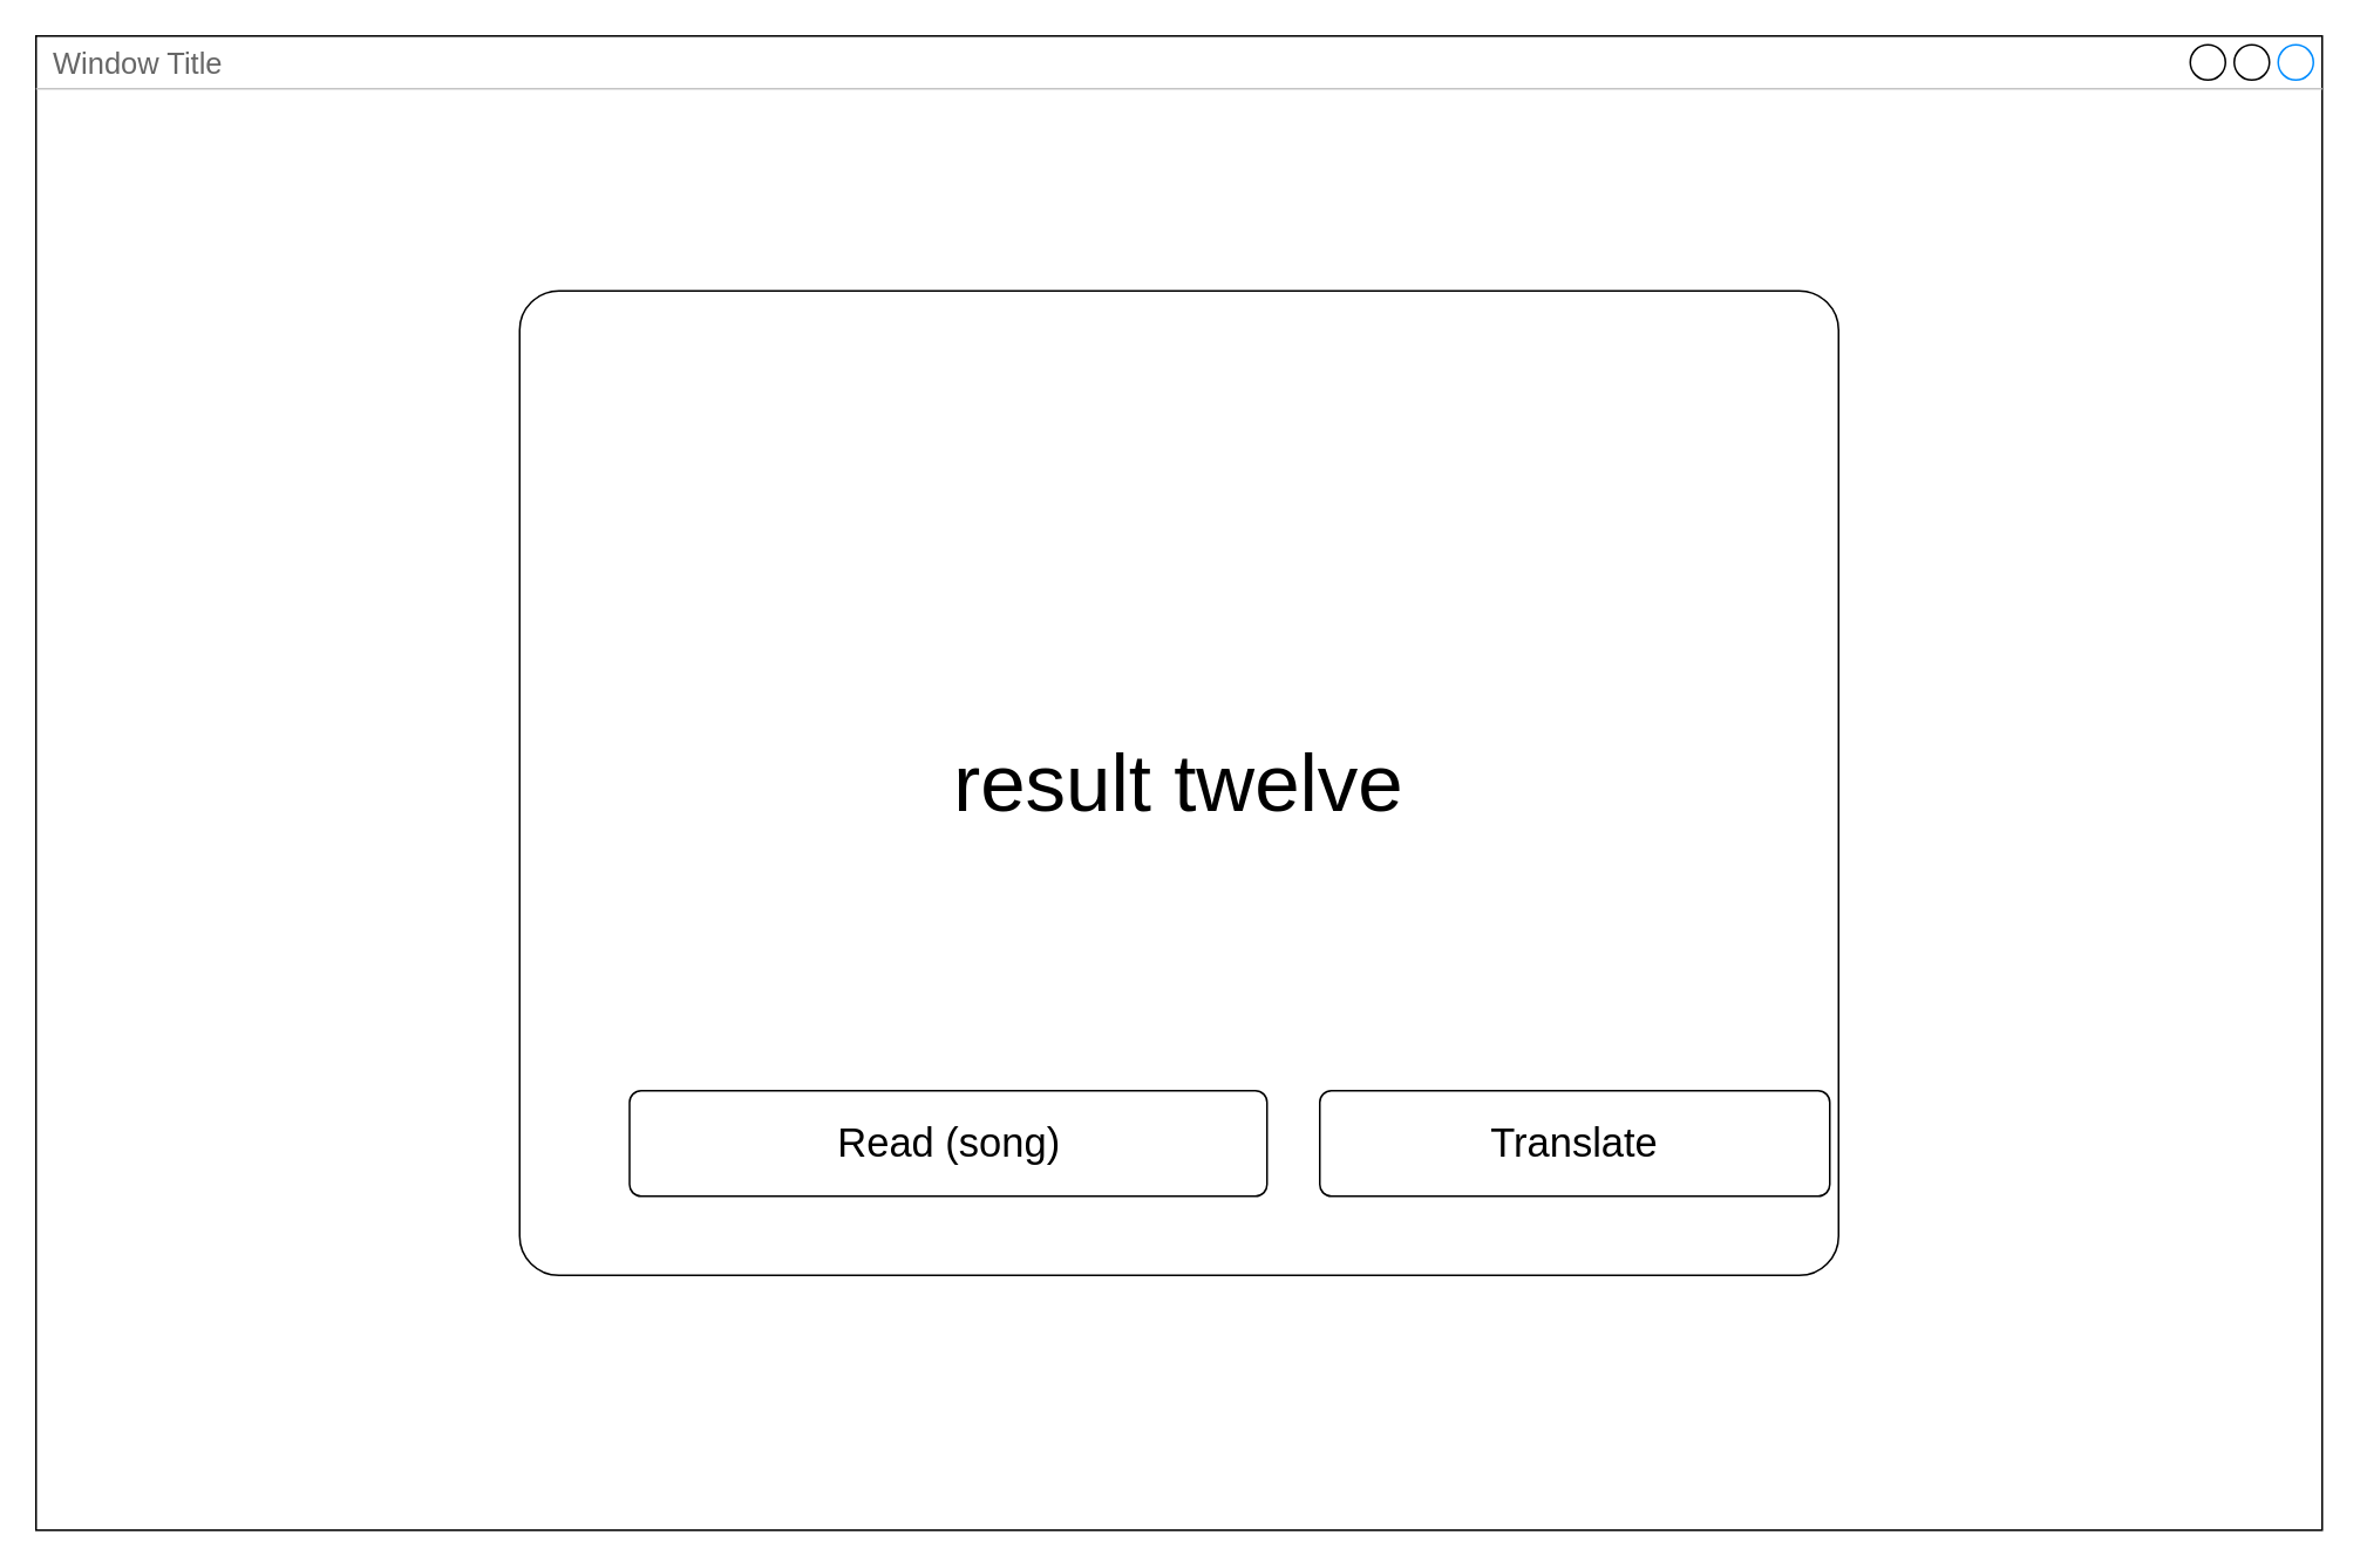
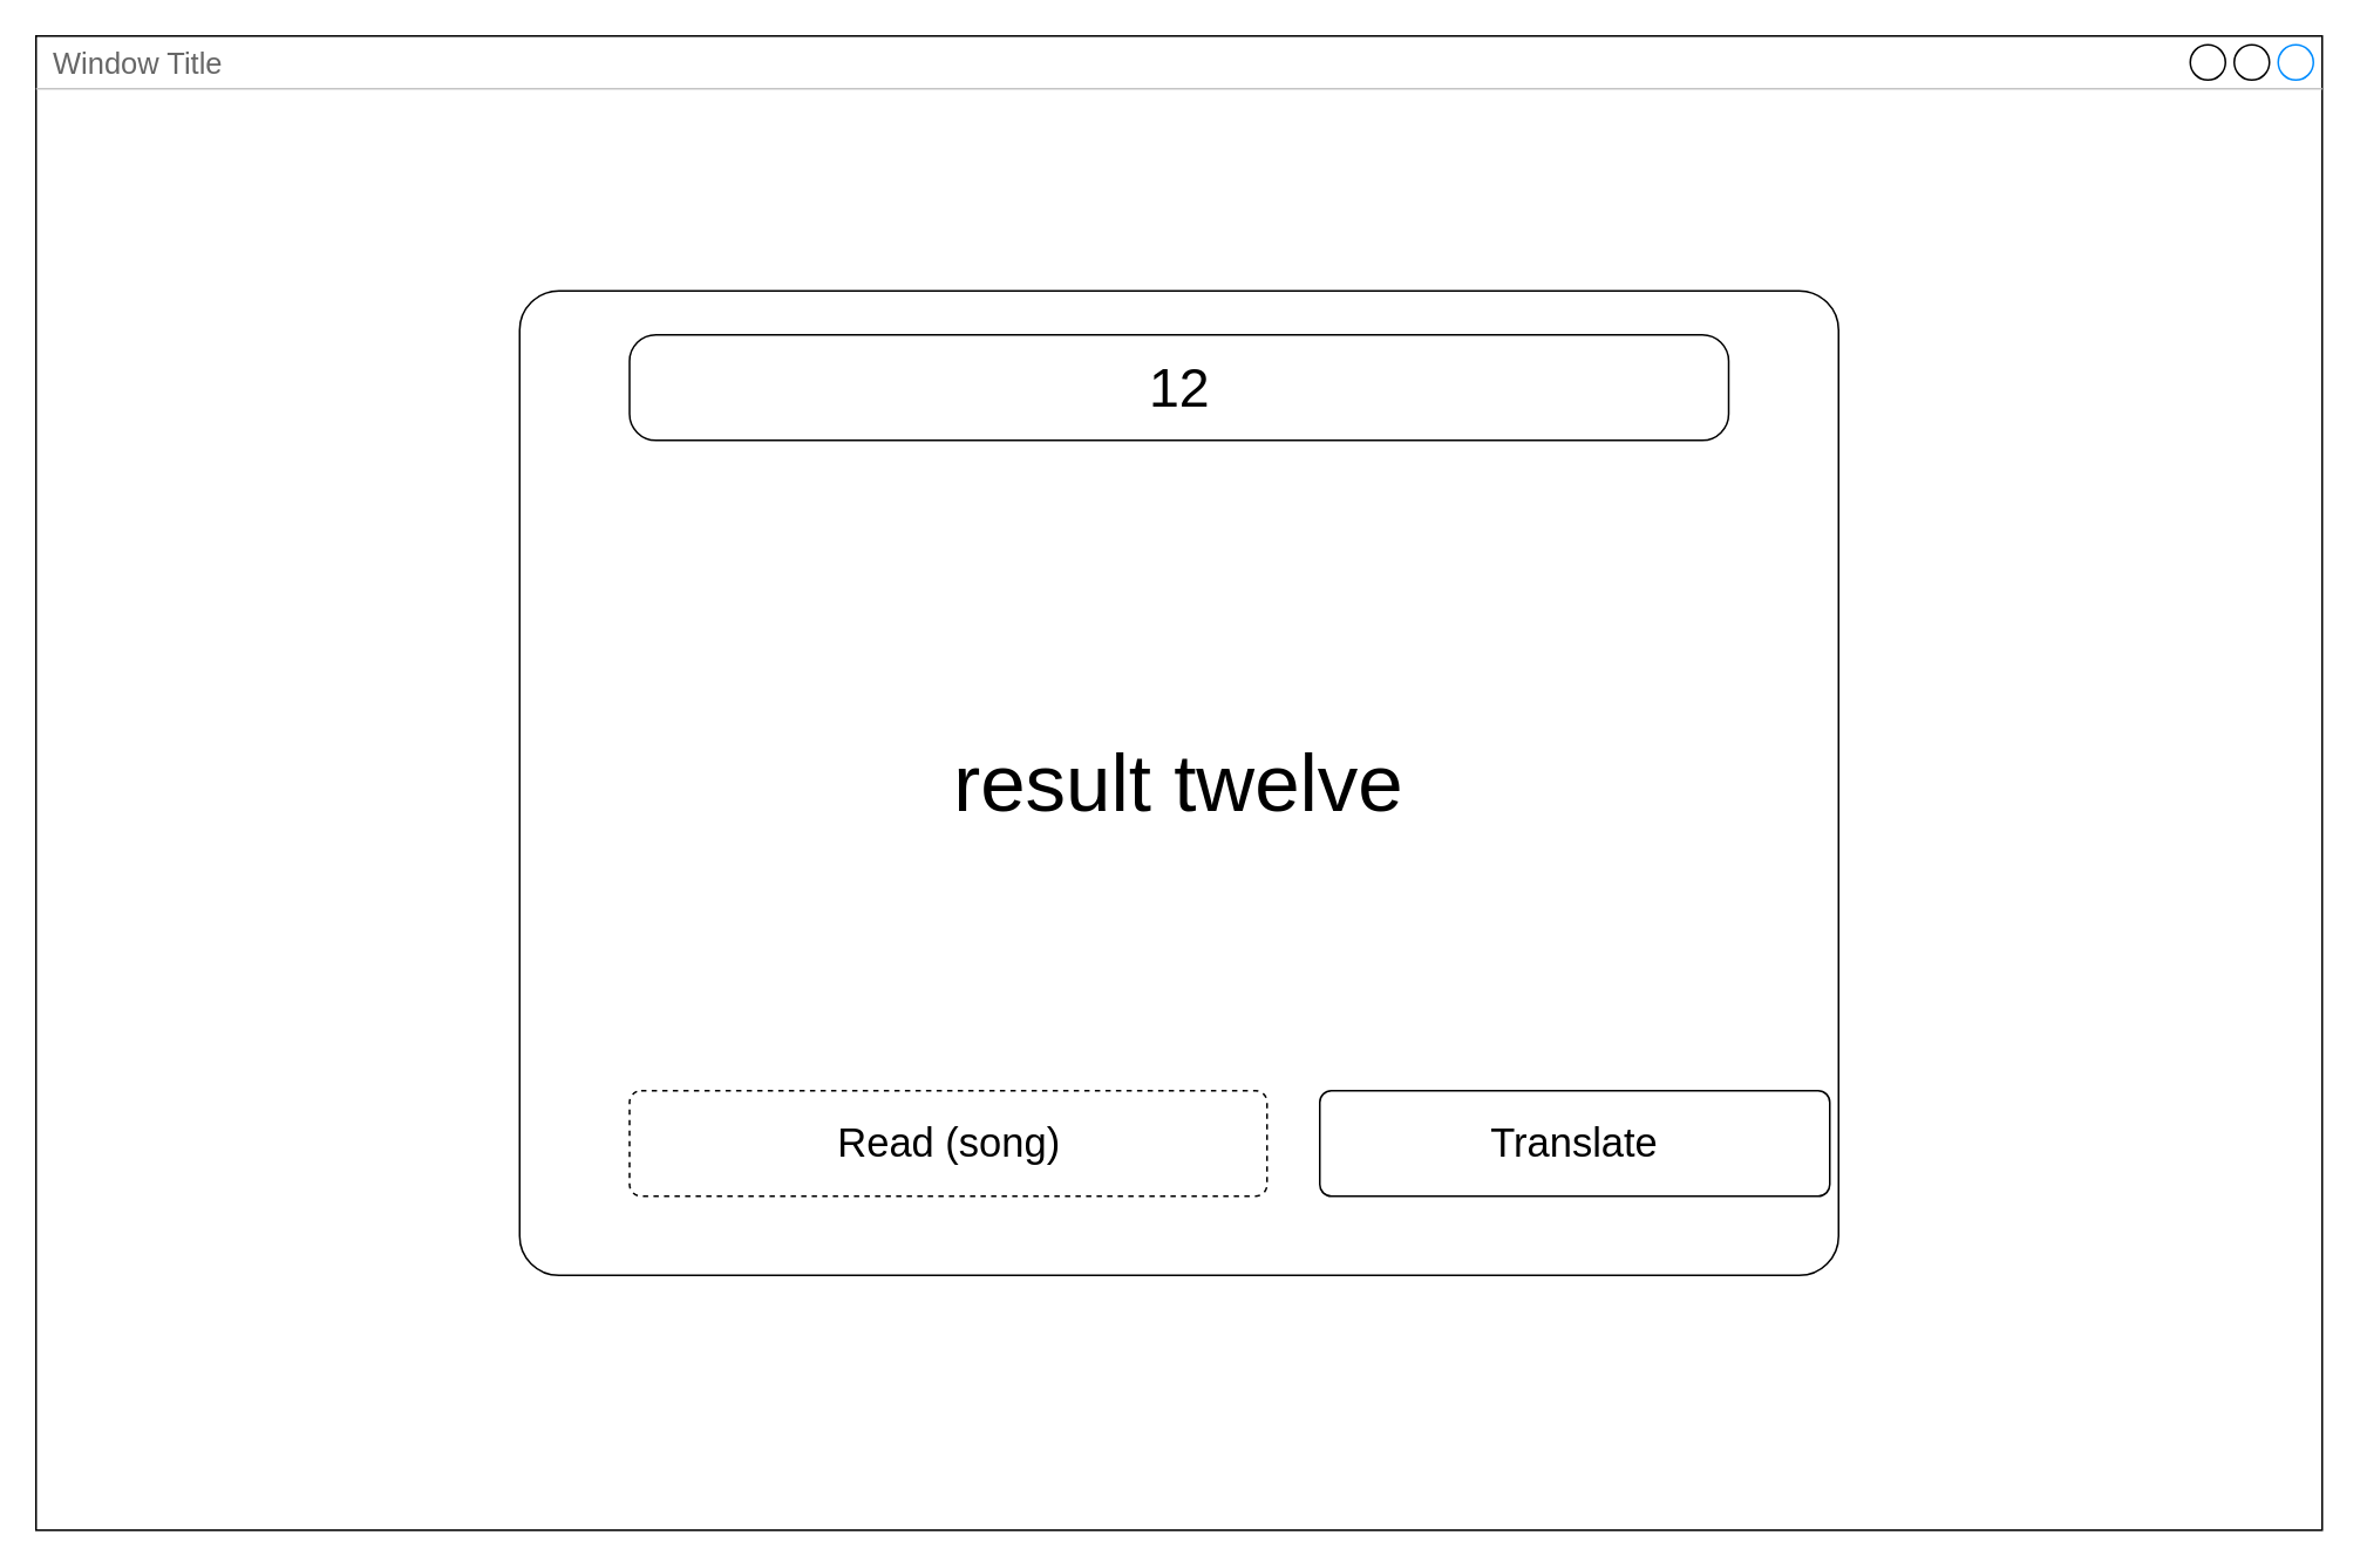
+ <mxCell id="4" value="&lt;font style=&quot;font-size: 31px;&quot;&gt;12&lt;/font&gt;" style="rounded=1;whiteSpace=wrap;html=1;arcSize=25;" vertex="1" parent="1"><mxGeometry x="357.5" y="190" width="625" height="60" as="geometry" /></mxCell>
- <mxCell id="5" value="&lt;font style=&quot;font-size: 23px;&quot;&gt;Read (song)&lt;/font&gt;" style="rounded=1;whiteSpace=wrap;html=1;arcSize=11;" vertex="1" parent="1"><mxGeometry x="357.5" y="620" width="362.5" height="60" as="geometry" /></mxCell>
+ <mxCell id="5" value="&lt;font style=&quot;font-size: 23px;&quot;&gt;Read (song)&lt;/font&gt;" style="rounded=1;whiteSpace=wrap;html=1;arcSize=11;dashed=1;" vertex="1" parent="1"><mxGeometry x="357.5" y="620" width="362.5" height="60" as="geometry" /></mxCell>
